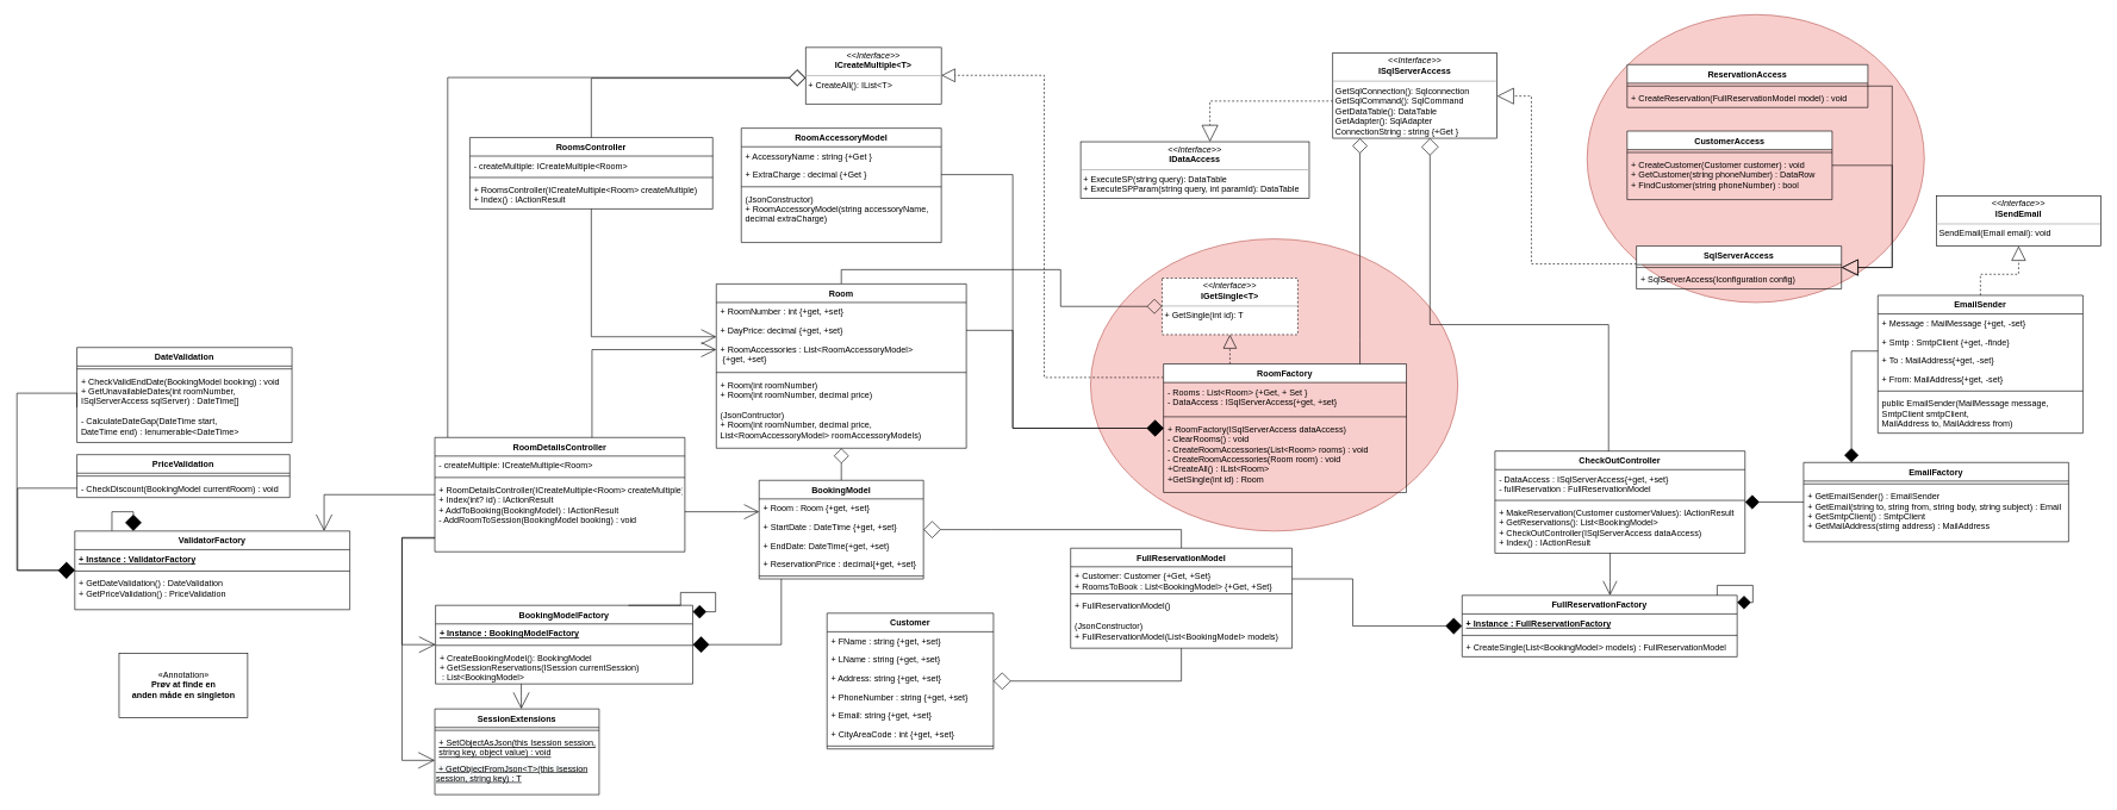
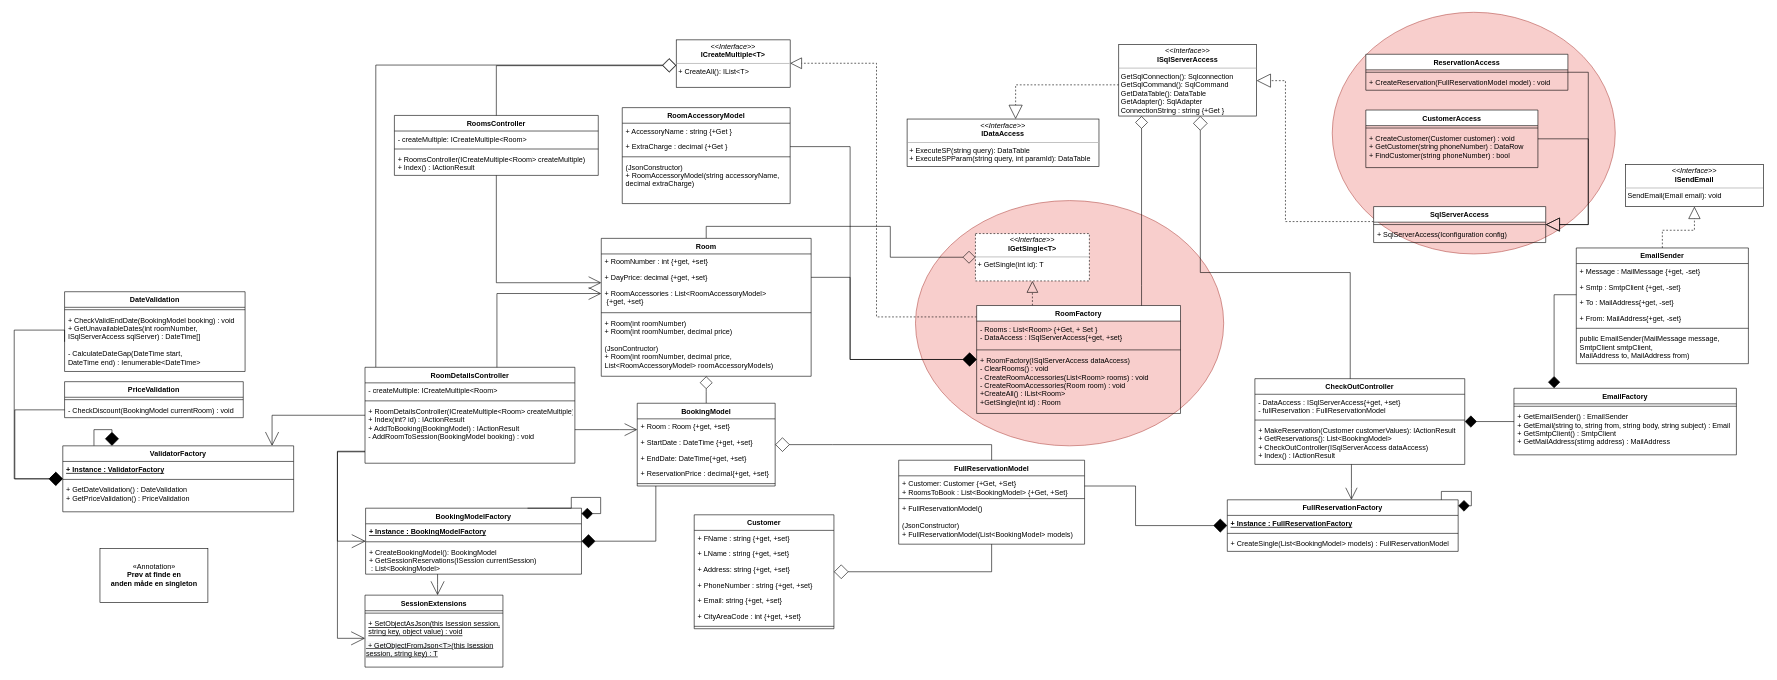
- <mxCell id="103" value="+ Smtp : SmtpClient {+get, -finde}" style="text;strokeColor=none;fillColor=none;align=left;verticalAlign=top;spacingLeft=4;spacingRight=4;overflow=hidden;rotatable=0;points=[[0,0.5],[1,0.5]];portConstraint=eastwest;" vertex="1" parent="101"><mxGeometry y="52" width="287" height="26" as="geometry" /></mxCell>
+ <mxCell id="103" value="+ Smtp : SmtpClient {+get, -set}" style="text;strokeColor=none;fillColor=none;align=left;verticalAlign=top;spacingLeft=4;spacingRight=4;overflow=hidden;rotatable=0;points=[[0,0.5],[1,0.5]];portConstraint=eastwest;" vertex="1" parent="101"><mxGeometry y="52" width="287" height="26" as="geometry" /></mxCell>
